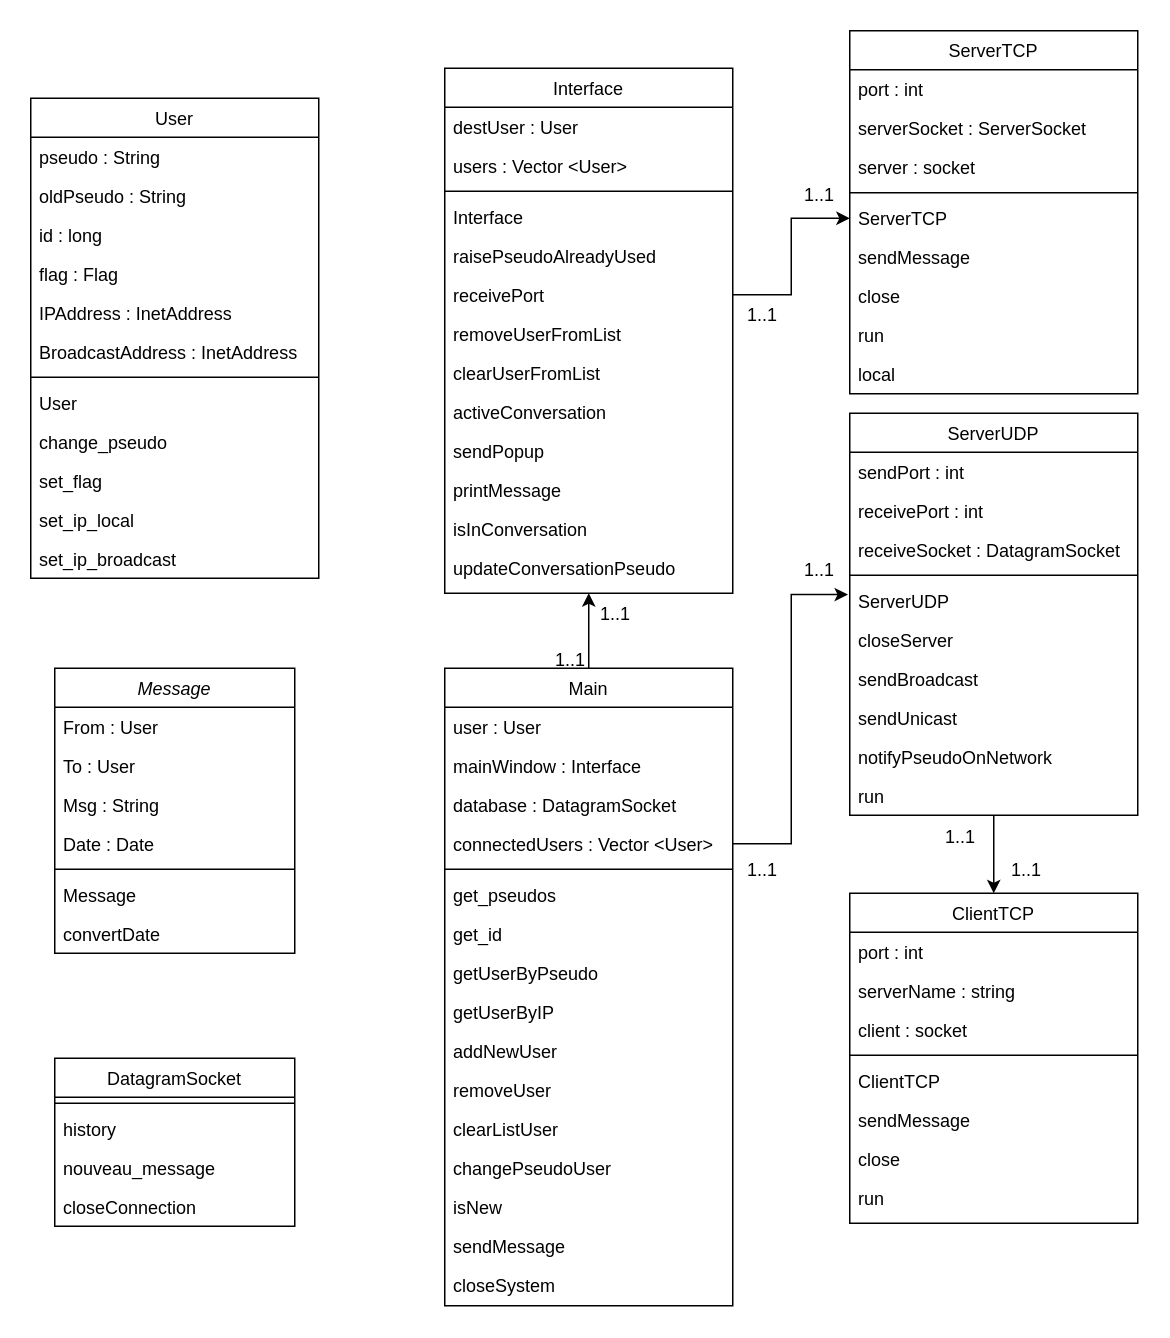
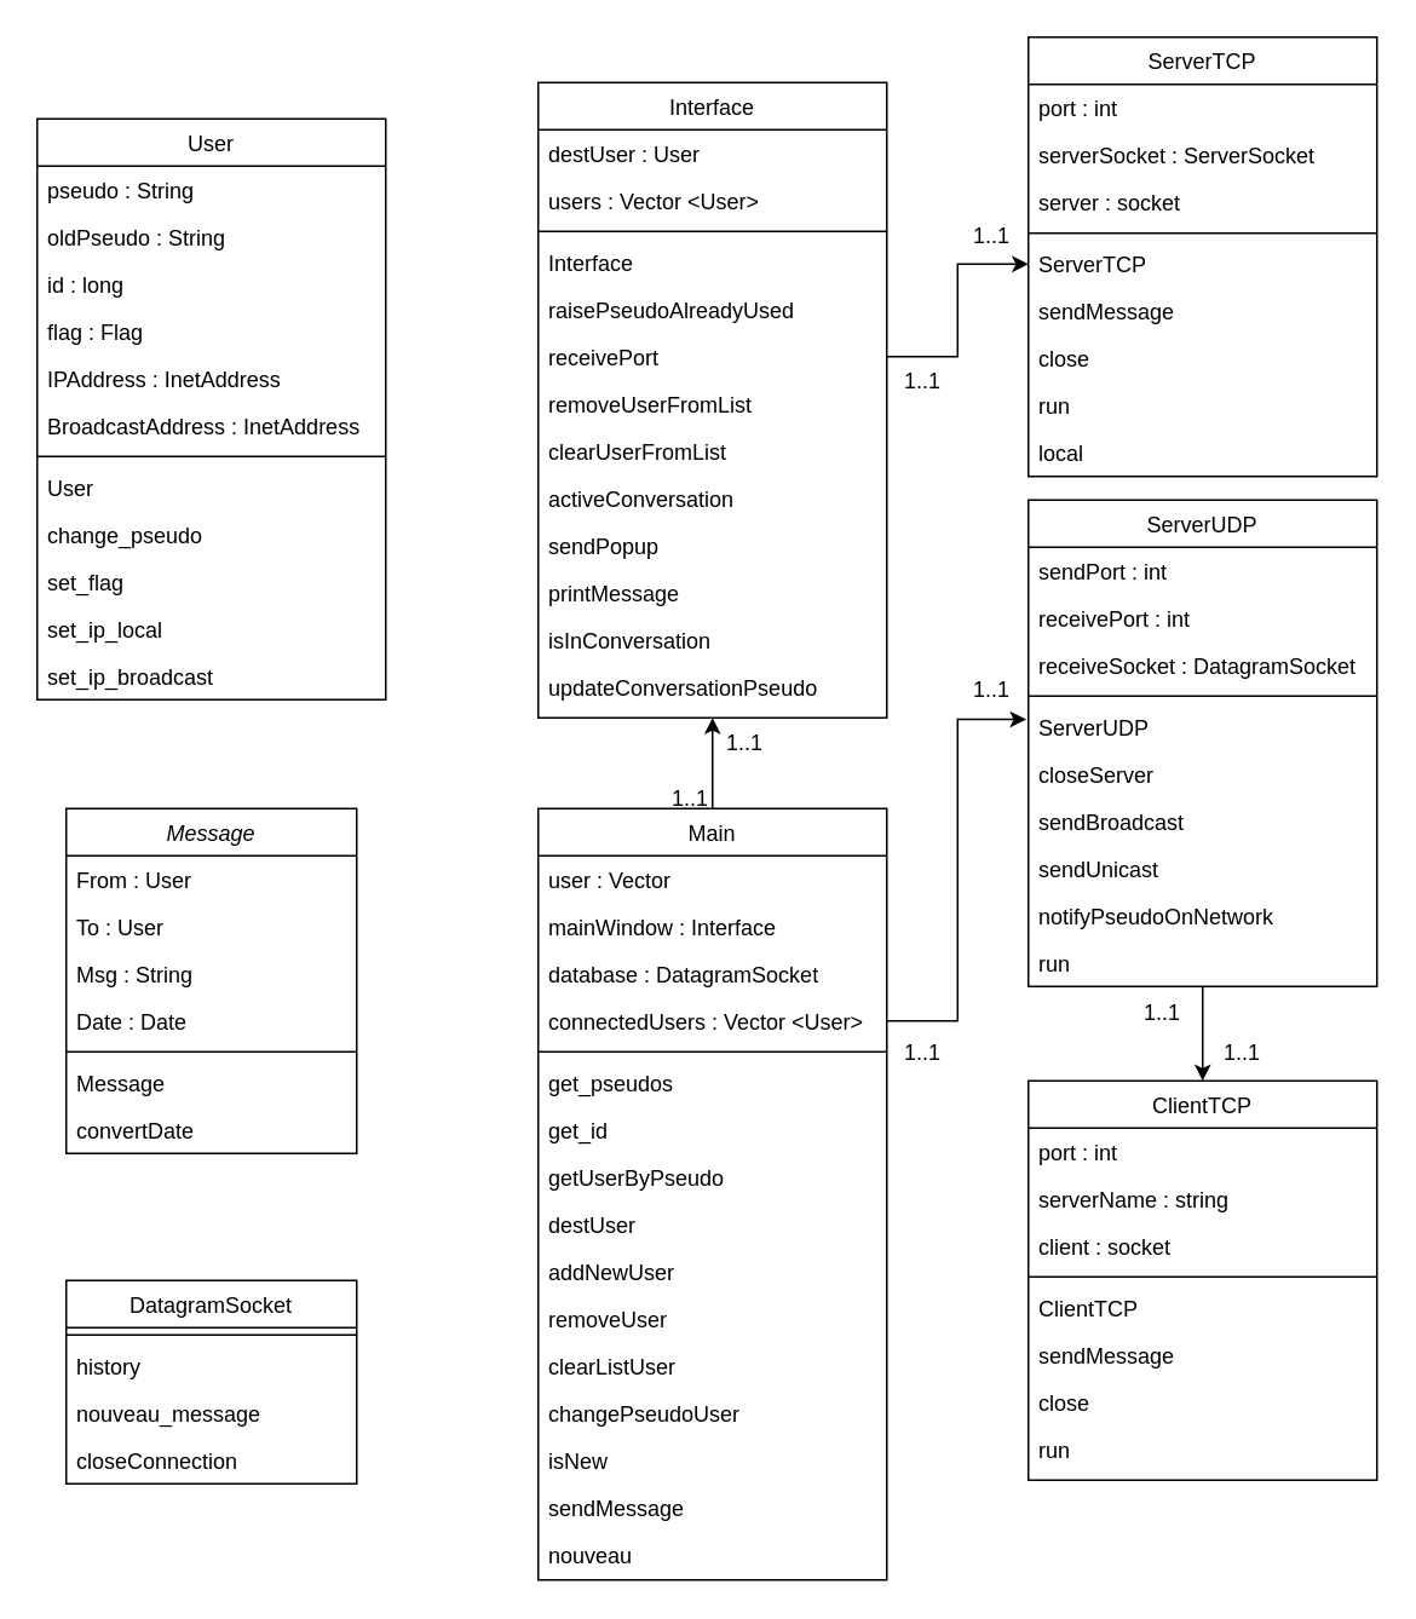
- <mxCell id="75" value="user : User" style="text;align=left;verticalAlign=top;spacingLeft=4;spacingRight=4;overflow=hidden;rotatable=0;points=[[0,0.5],[1,0.5]];portConstraint=eastwest;" parent="74" vertex="1"><mxGeometry y="26" width="192" height="26" as="geometry" /></mxCell>
+ <mxCell id="75" value="user : Vector" style="text;align=left;verticalAlign=top;spacingLeft=4;spacingRight=4;overflow=hidden;rotatable=0;points=[[0,0.5],[1,0.5]];portConstraint=eastwest;" parent="74" vertex="1"><mxGeometry y="26" width="192" height="26" as="geometry" /></mxCell>
- <mxCell id="83" value="getUserByIP" style="text;align=left;verticalAlign=top;spacingLeft=4;spacingRight=4;overflow=hidden;rotatable=0;points=[[0,0.5],[1,0.5]];portConstraint=eastwest;" parent="74" vertex="1"><mxGeometry y="216" width="192" height="26" as="geometry" /></mxCell>
+ <mxCell id="83" value="destUser" style="text;align=left;verticalAlign=top;spacingLeft=4;spacingRight=4;overflow=hidden;rotatable=0;points=[[0,0.5],[1,0.5]];portConstraint=eastwest;" parent="74" vertex="1"><mxGeometry y="216" width="192" height="26" as="geometry" /></mxCell>
- <mxCell id="90" value="closeSystem" style="text;align=left;verticalAlign=top;spacingLeft=4;spacingRight=4;overflow=hidden;rotatable=0;points=[[0,0.5],[1,0.5]];portConstraint=eastwest;" parent="74" vertex="1"><mxGeometry y="398" width="192" height="26" as="geometry" /></mxCell>
+ <mxCell id="90" value="nouveau" style="text;align=left;verticalAlign=top;spacingLeft=4;spacingRight=4;overflow=hidden;rotatable=0;points=[[0,0.5],[1,0.5]];portConstraint=eastwest;" parent="74" vertex="1"><mxGeometry y="398" width="192" height="26" as="geometry" /></mxCell>
